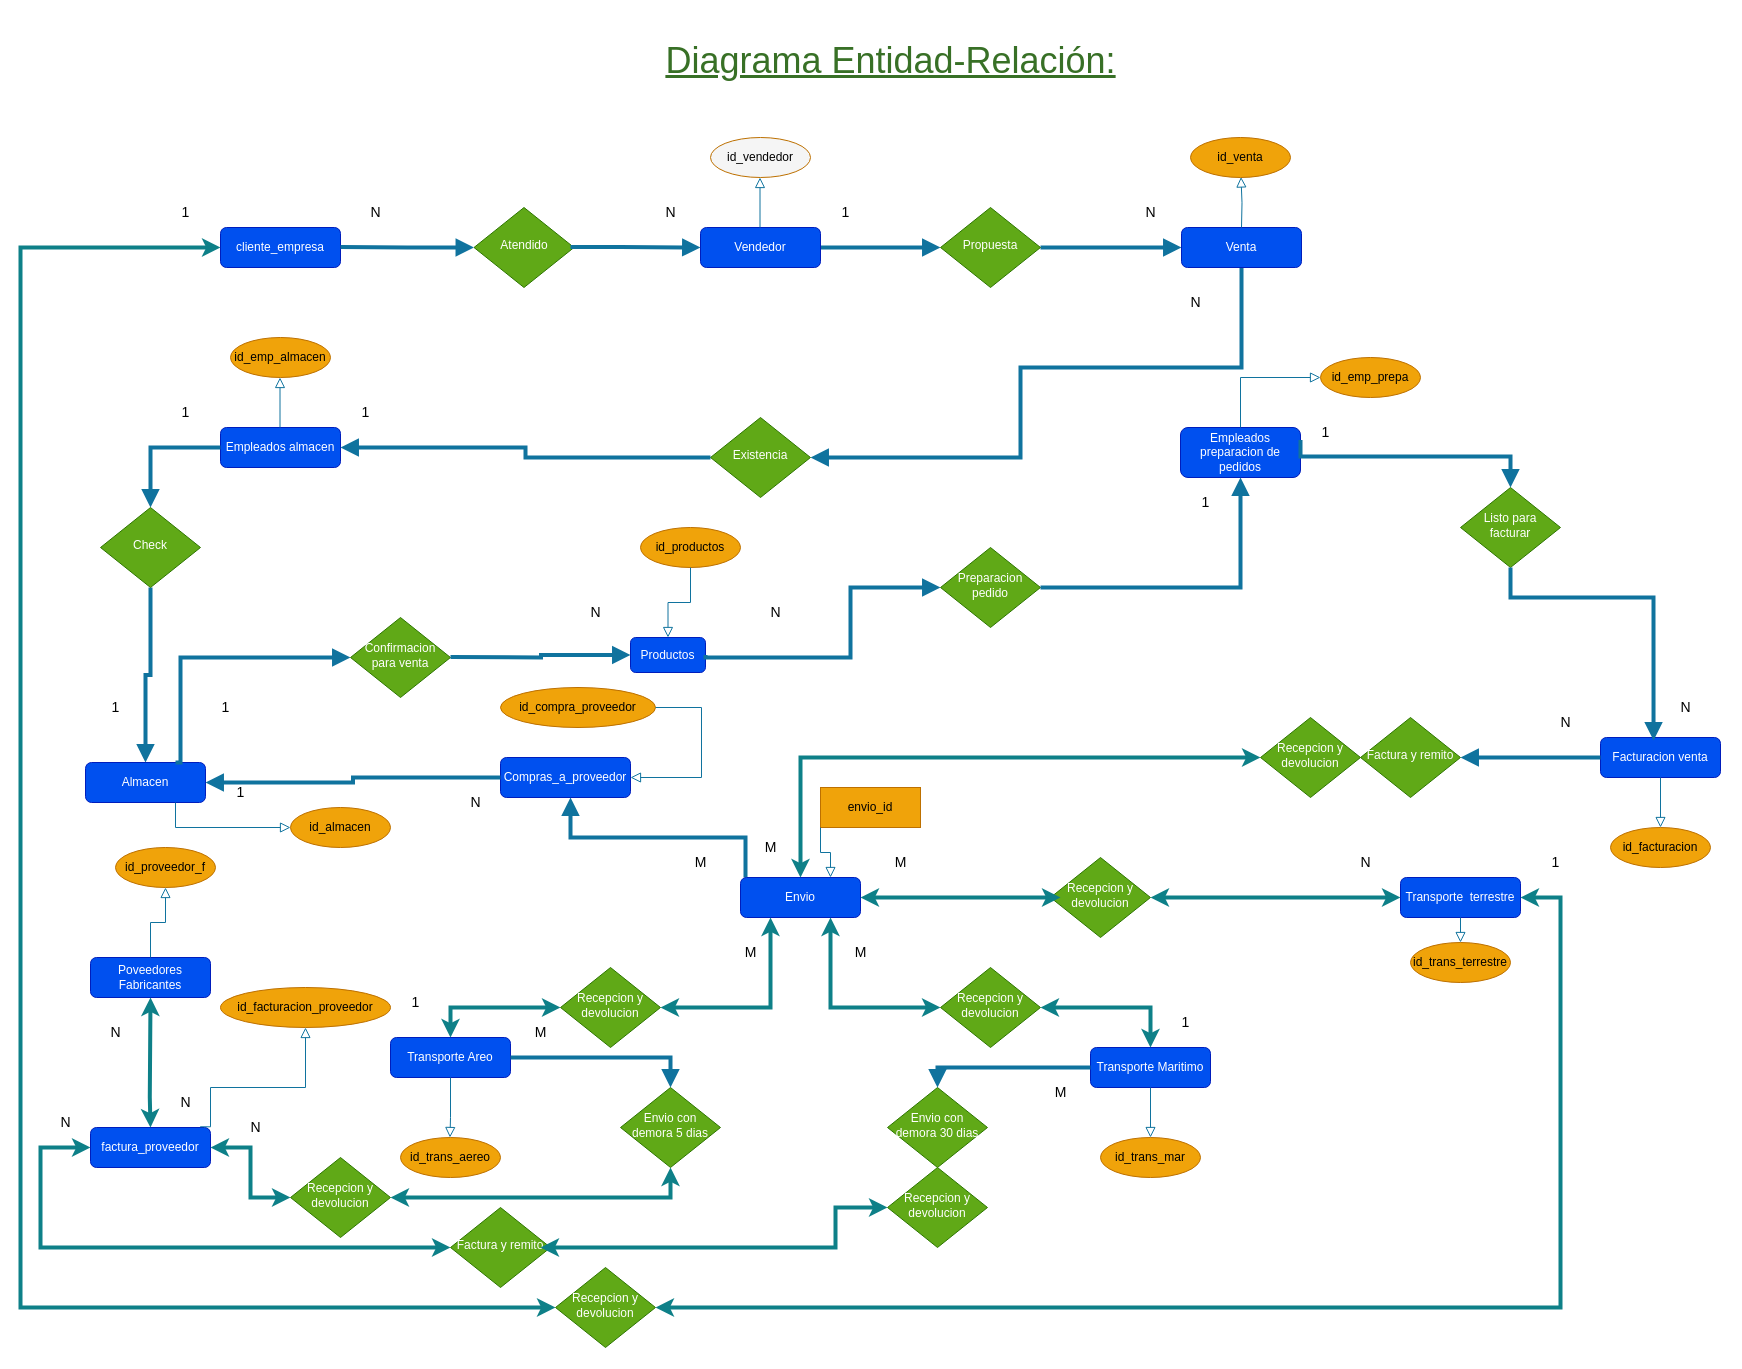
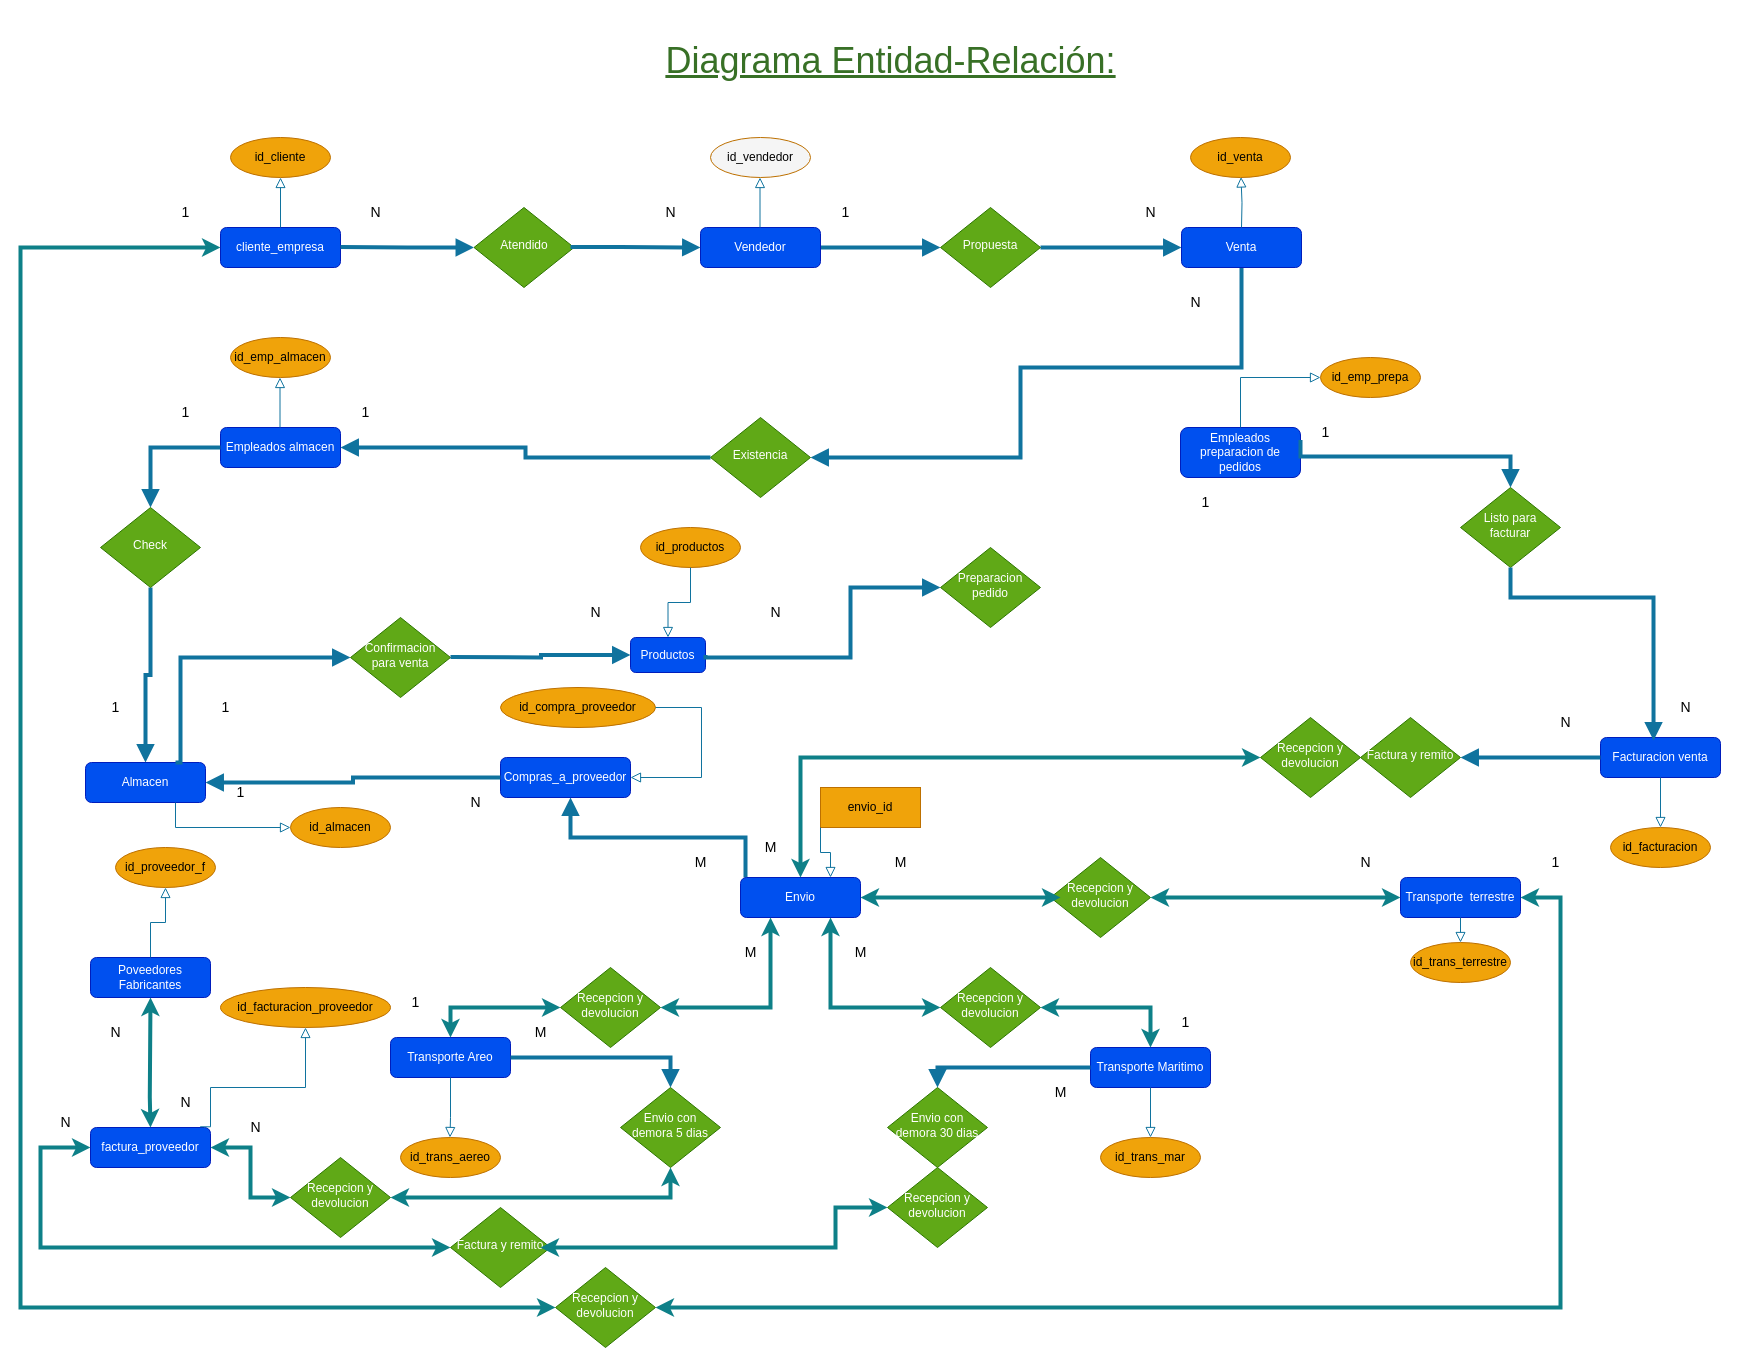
+ <mxCell id="46" value="id_cliente" style="ellipse;whiteSpace=wrap;html=1;fillColor=#f0a30a;fontColor=#000000;strokeColor=#BD7000;" parent="1" vertex="1"><mxGeometry x="230" y="137" width="100" height="40" as="geometry" /></mxCell>
+ <mxCell id="50" value="" style="edgeStyle=orthogonalEdgeStyle;rounded=0;html=1;jettySize=auto;orthogonalLoop=1;fontSize=11;endArrow=block;endFill=0;endSize=8;strokeWidth=1;shadow=0;labelBackgroundColor=none;exitX=0.5;exitY=0;exitDx=0;exitDy=0;entryX=0.5;entryY=1;entryDx=0;entryDy=0;fillColor=#b1ddf0;strokeColor=#10739e;" parent="1" source="2" target="46" edge="1"><mxGeometry y="10" relative="1" as="geometry"><mxPoint as="offset" /><mxPoint x="430" y="292" as="sourcePoint" /><mxPoint x="430" y="442" as="targetPoint" /></mxGeometry></mxCell>
- <mxCell id="25" value="" style="edgeStyle=orthogonalEdgeStyle;rounded=0;html=1;jettySize=auto;orthogonalLoop=1;fontSize=11;endArrow=block;endFill=1;endSize=8;strokeWidth=4;shadow=0;labelBackgroundColor=none;entryX=0.5;entryY=1;entryDx=0;entryDy=0;exitX=1;exitY=0.5;exitDx=0;exitDy=0;fillColor=#b1ddf0;strokeColor=#10739e;" parent="1" source="18" target="15" edge="1"><mxGeometry y="10" relative="1" as="geometry"><mxPoint as="offset" /><mxPoint x="1070" y="587" as="sourcePoint" /><mxPoint x="1200" y="587" as="targetPoint" /><Array as="points"><mxPoint x="1240" y="587" /></Array></mxGeometry></mxCell>
